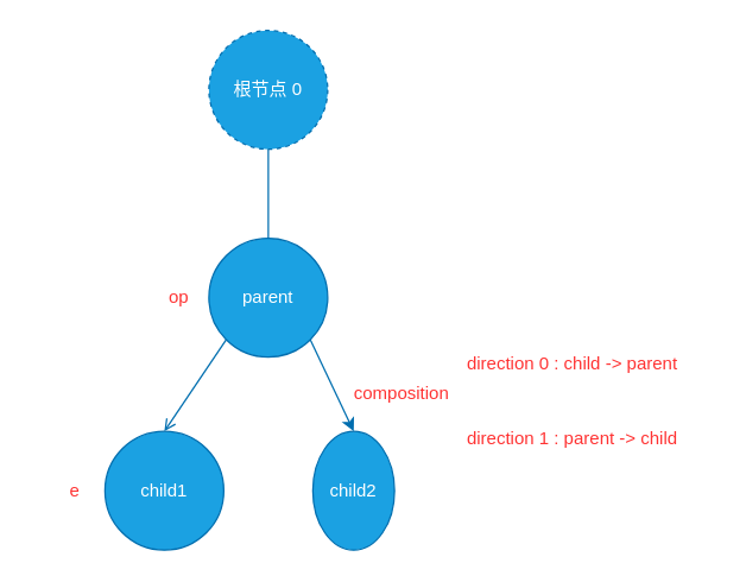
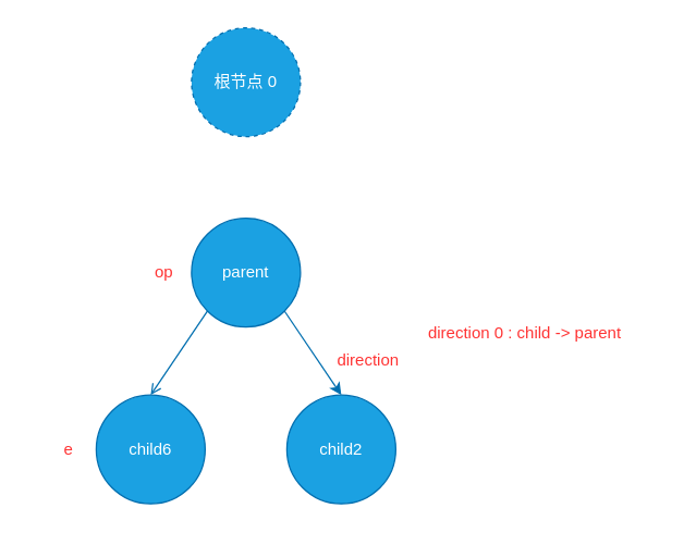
- <mxCell id="6" value="" style="endArrow=none;html=1;entryX=0.5;entryY=1;entryDx=0;entryDy=0;exitX=0.5;exitY=0;exitDx=0;exitDy=0;fillColor=#1ba1e2;strokeColor=#006EAF;" edge="1" parent="1" source="4" target="2"><mxGeometry width="50" height="50" relative="1" as="geometry"><mxPoint x="140" y="270" as="sourcePoint" /><mxPoint x="190" y="220" as="targetPoint" /></mxGeometry></mxCell>
- <mxCell id="9" value="&lt;font color=&quot;#ff3333&quot;&gt;composition&lt;/font&gt;" style="text;html=1;strokeColor=none;fillColor=none;align=center;verticalAlign=middle;whiteSpace=wrap;rounded=0;shadow=0;" vertex="1" parent="1"><mxGeometry x="240" y="250" width="60" height="30" as="geometry" /></mxCell>
+ <mxCell id="9" value="&lt;font color=&quot;#ff3333&quot;&gt;direction&lt;/font&gt;" style="text;html=1;strokeColor=none;fillColor=none;align=center;verticalAlign=middle;whiteSpace=wrap;rounded=0;shadow=0;" vertex="1" parent="1"><mxGeometry x="240" y="250" width="60" height="30" as="geometry" /></mxCell>
- <mxCell id="13" value="direction 1 : parent -&amp;gt; child" style="text;html=1;strokeColor=none;fillColor=none;align=center;verticalAlign=middle;whiteSpace=wrap;rounded=0;shadow=0;fontColor=#FF3333;" vertex="1" parent="1"><mxGeometry x="290" y="280" width="190" height="30" as="geometry" /></mxCell>
- <mxCell id="3" value="child1" style="ellipse;whiteSpace=wrap;html=1;aspect=fixed;shadow=0;fillColor=#1ba1e2;fontColor=#ffffff;strokeColor=#006EAF;" vertex="1" parent="1"><mxGeometry x="70" y="290" width="80" height="80" as="geometry" /></mxCell>
+ <mxCell id="3" value="child6" style="ellipse;whiteSpace=wrap;html=1;aspect=fixed;shadow=0;fillColor=#1ba1e2;fontColor=#ffffff;strokeColor=#006EAF;" vertex="1" parent="1"><mxGeometry x="70" y="290" width="80" height="80" as="geometry" /></mxCell>
- <mxCell id="5" value="child2" style="ellipse;whiteSpace=wrap;html=1;aspect=fixed;shadow=0;fillColor=#1ba1e2;fontColor=#ffffff;strokeColor=#006EAF;" vertex="1" parent="1"><mxGeometry x="210" y="290" width="55" height="80" as="geometry" /></mxCell>
+ <mxCell id="5" value="child2" style="ellipse;whiteSpace=wrap;html=1;aspect=fixed;shadow=0;fillColor=#1ba1e2;fontColor=#ffffff;strokeColor=#006EAF;" vertex="1" parent="1"><mxGeometry x="210" y="290" width="80" height="80" as="geometry" /></mxCell>
